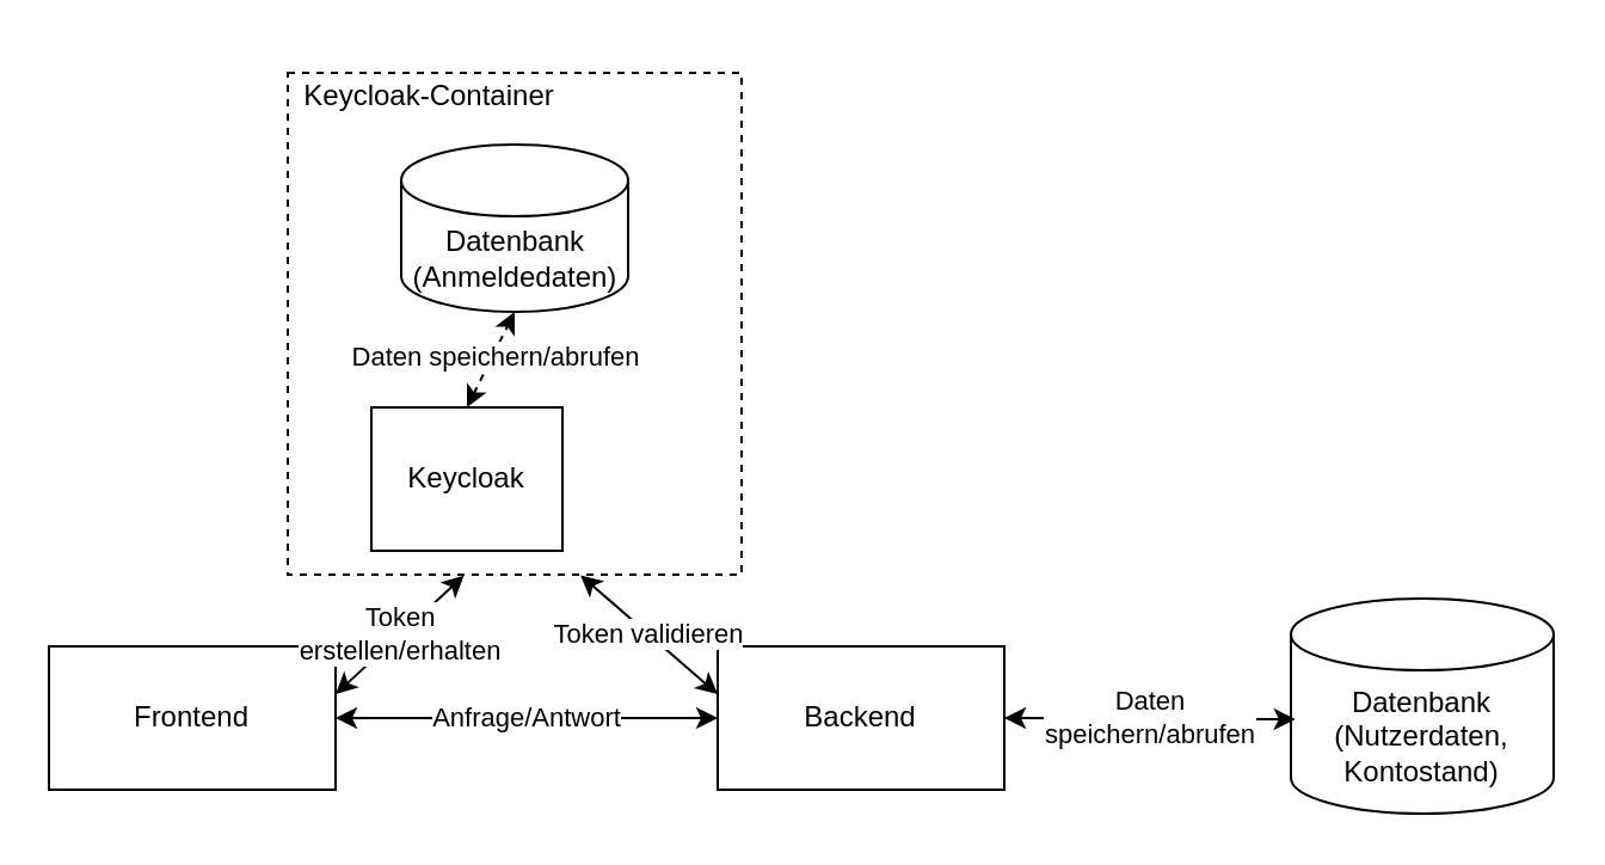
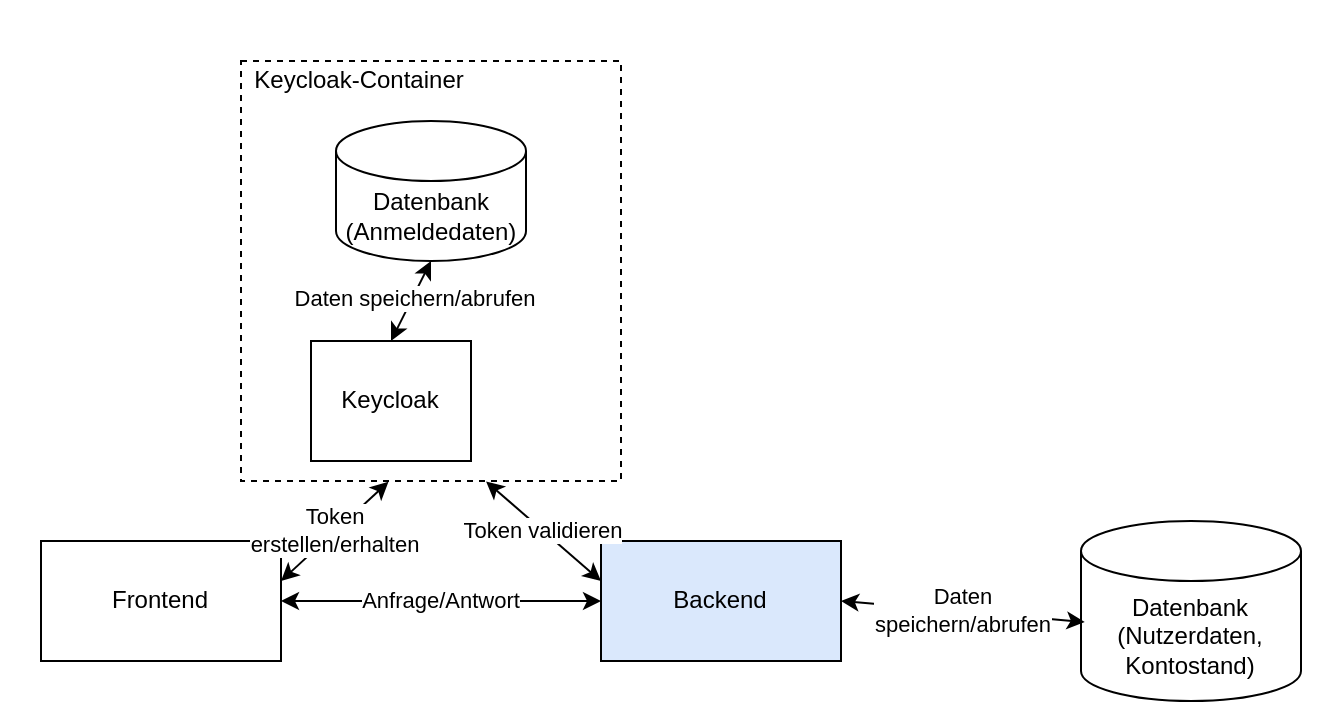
- <mxCell id="11" value="" style="endArrow=classic;startArrow=classic;html=1;rounded=0;exitX=0.5;exitY=0;exitDx=0;exitDy=0;entryX=0.5;entryY=1;entryDx=0;entryDy=0;entryPerimeter=0;dashed=1;" edge="1" parent="1" source="6" target="7"><mxGeometry width="50" height="50" relative="1" as="geometry"><mxPoint x="167.5" y="190" as="sourcePoint" /><mxPoint x="217.5" y="140" as="targetPoint" /></mxGeometry></mxCell>
+ <mxCell id="11" value="" style="endArrow=classic;startArrow=classic;html=1;rounded=0;exitX=0.5;exitY=0;exitDx=0;exitDy=0;entryX=0.5;entryY=1;entryDx=0;entryDy=0;entryPerimeter=0;" edge="1" parent="1" source="6" target="7"><mxGeometry width="50" height="50" relative="1" as="geometry"><mxPoint x="167.5" y="190" as="sourcePoint" /><mxPoint x="217.5" y="140" as="targetPoint" /></mxGeometry></mxCell>
- <mxCell id="5" value="Datenbank&lt;br&gt;(Nutzerdaten, Kontostand)" style="shape=cylinder3;whiteSpace=wrap;html=1;boundedLbl=1;backgroundOutline=1;size=15;" vertex="1" parent="1"><mxGeometry x="540" y="250" width="110" height="90" as="geometry" /></mxCell>
+ <mxCell id="5" value="Datenbank&lt;br&gt;(Nutzerdaten, Kontostand)" style="shape=cylinder3;whiteSpace=wrap;html=1;boundedLbl=1;backgroundOutline=1;size=15;" vertex="1" parent="1"><mxGeometry x="540" y="260" width="110" height="90" as="geometry" /></mxCell>
- <mxCell id="4" value="Backend" style="rounded=0;whiteSpace=wrap;html=1;" vertex="1" parent="1"><mxGeometry x="300" y="270" width="120" height="60" as="geometry" /></mxCell>
+ <mxCell id="4" value="Backend" style="rounded=0;whiteSpace=wrap;html=1;fillColor=#dae8fc;" vertex="1" parent="1"><mxGeometry x="300" y="270" width="120" height="60" as="geometry" /></mxCell>
